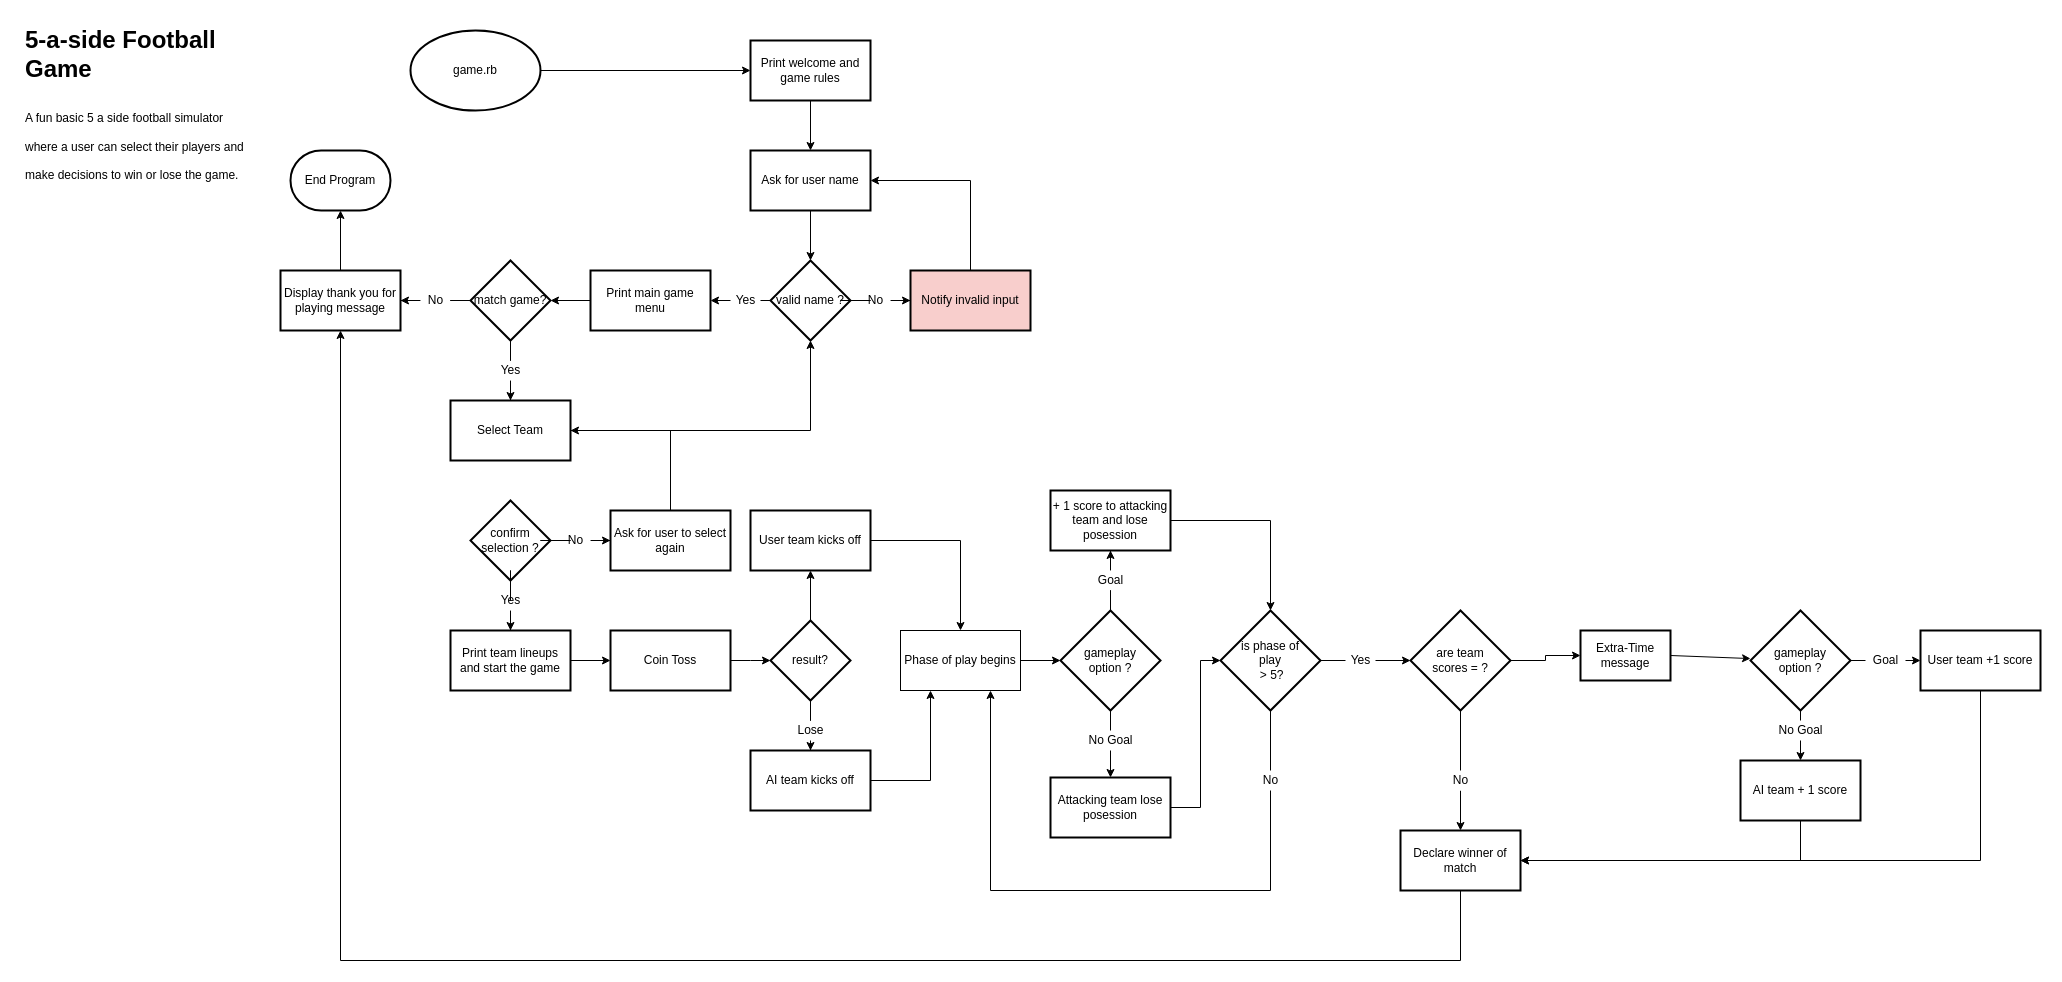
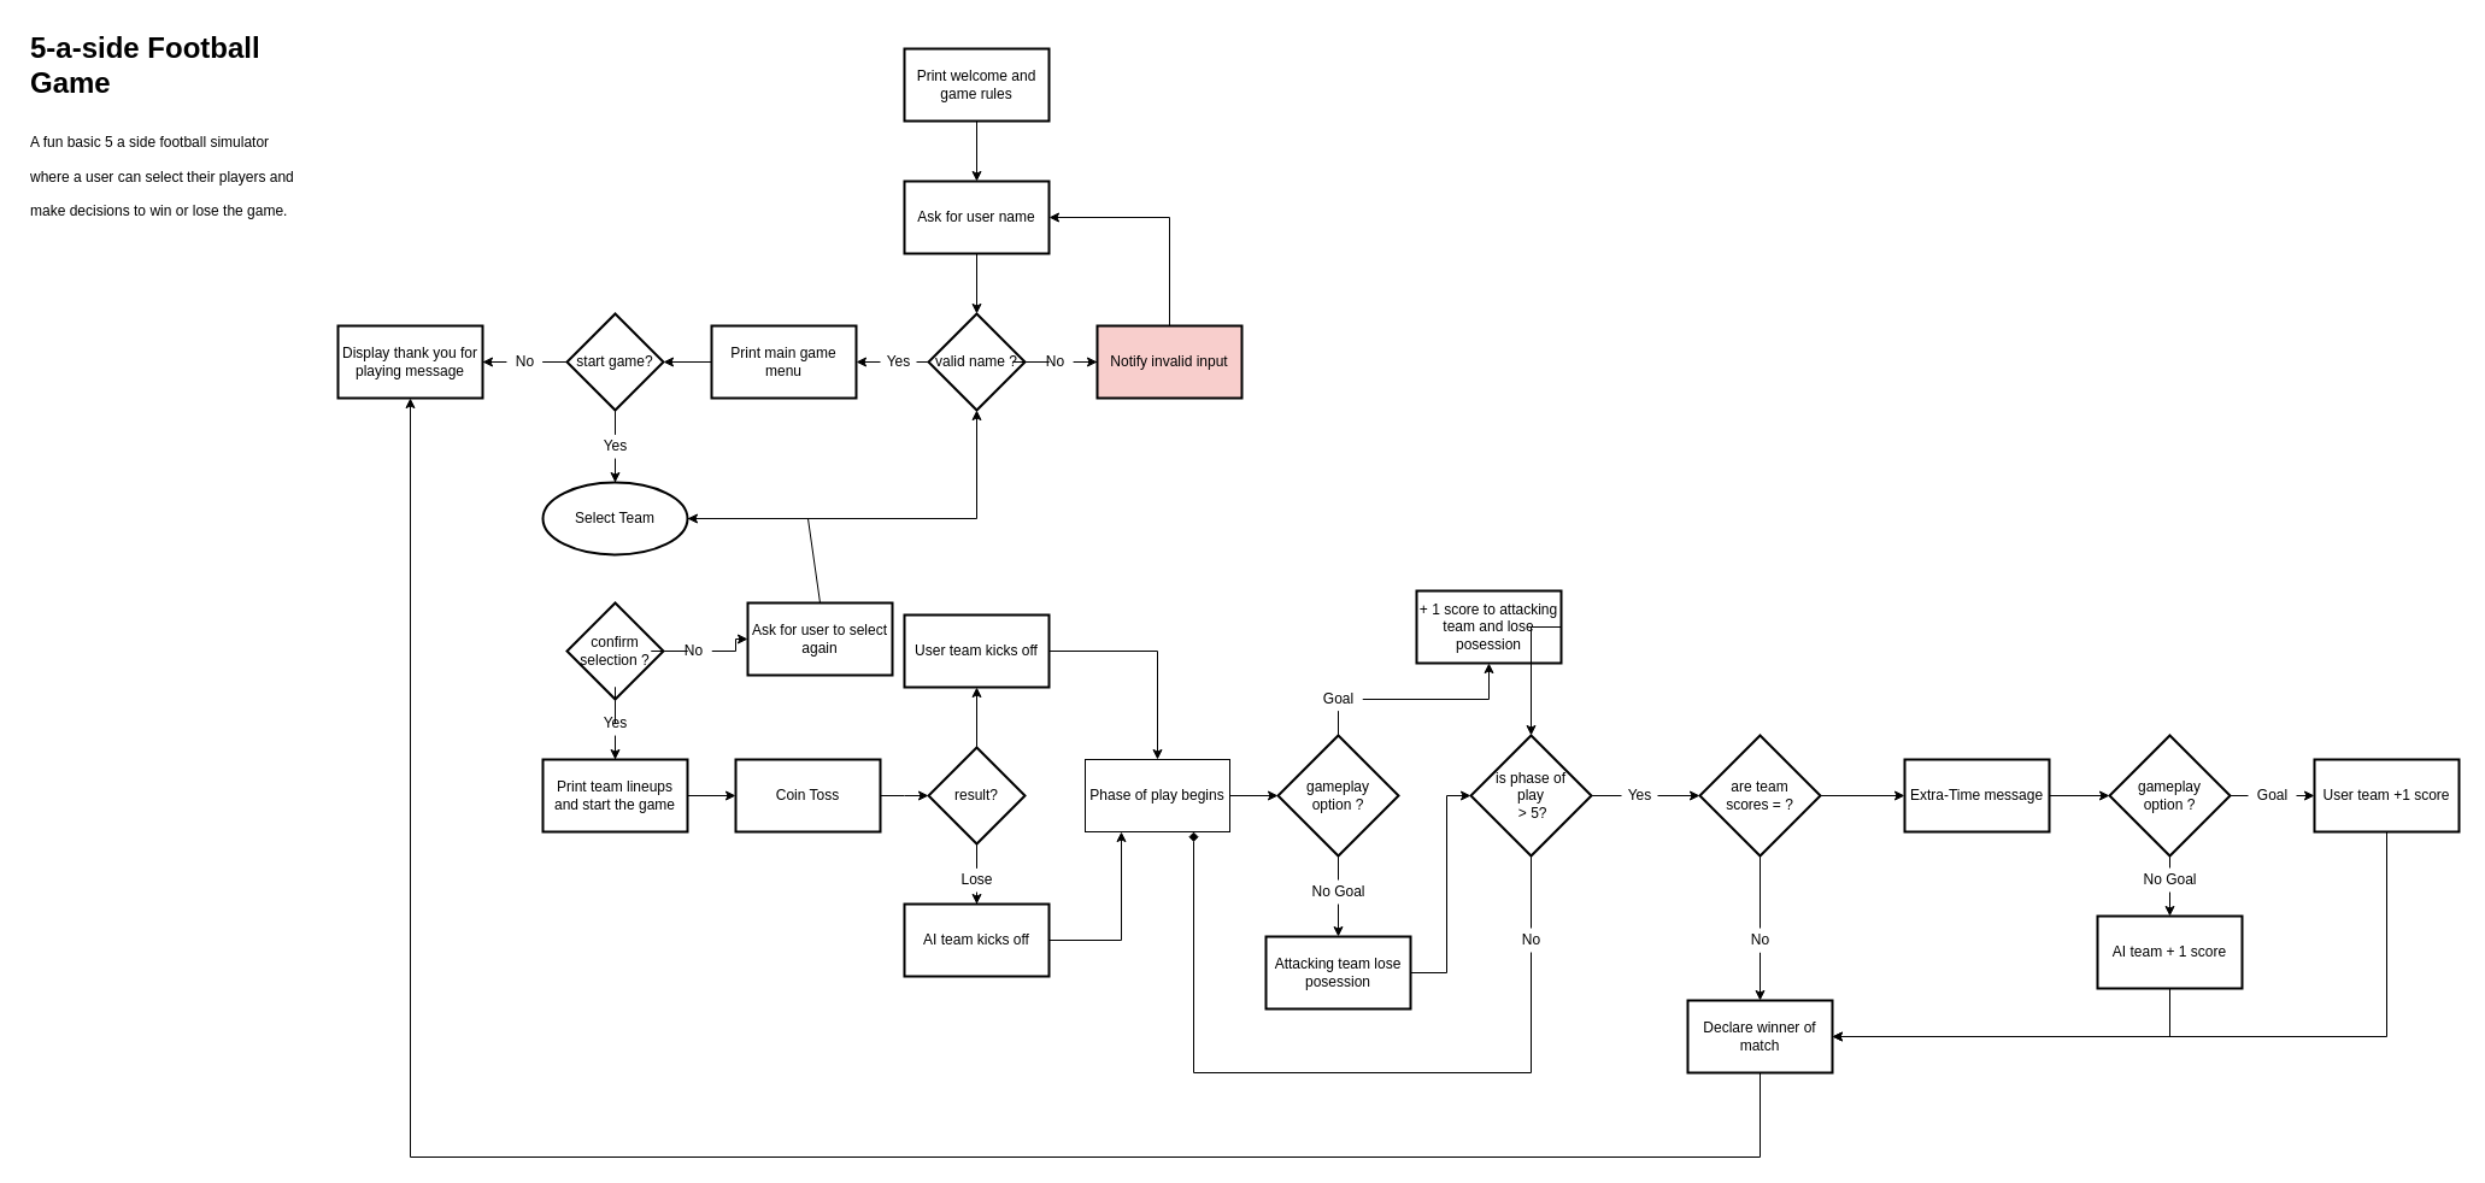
- <mxCell id="4" value="game.rb" style="strokeWidth=2;html=1;shape=mxgraph.flowchart.start_1;whiteSpace=wrap;" vertex="1" parent="1"><mxGeometry x="410" y="30" width="130" height="80" as="geometry" /></mxCell>
- <mxCell id="3" value="" style="edgeStyle=orthogonalEdgeStyle;rounded=0;orthogonalLoop=1;jettySize=auto;html=1;" edge="1" parent="1" source="4" target="6"><mxGeometry relative="1" as="geometry" /></mxCell>
- <mxCell id="26" value="End Program" style="strokeWidth=2;html=1;shape=mxgraph.flowchart.terminator;whiteSpace=wrap;fillColor=#FFFFFF;" vertex="1" parent="1"><mxGeometry x="290" y="150" width="100" height="60" as="geometry" /></mxCell>
- <mxCell id="22" value="" style="edgeStyle=orthogonalEdgeStyle;rounded=0;orthogonalLoop=1;jettySize=auto;html=1;" edge="1" parent="1" source="23" target="26"><mxGeometry relative="1" as="geometry" /></mxCell>
- <mxCell id="21" value="match game?" style="rhombus;whiteSpace=wrap;html=1;strokeWidth=2;" vertex="1" parent="1"><mxGeometry x="470" y="260" width="80" height="80" as="geometry" /></mxCell>
+ <mxCell id="21" value="start game?" style="rhombus;whiteSpace=wrap;html=1;strokeWidth=2;" vertex="1" parent="1"><mxGeometry x="470" y="260" width="80" height="80" as="geometry" /></mxCell>
- <mxCell id="28" value="Select Team" style="whiteSpace=wrap;html=1;strokeWidth=2;" vertex="1" parent="1"><mxGeometry x="450" y="400" width="120" height="60" as="geometry" /></mxCell>
+ <mxCell id="28" value="Select Team" style="ellipse;whiteSpace=wrap;html=1;strokeWidth=2;" vertex="1" parent="1"><mxGeometry x="450" y="400" width="120" height="60" as="geometry" /></mxCell>
- <mxCell id="58" value="+ 1 score to attacking team and lose posession" style="whiteSpace=wrap;html=1;strokeWidth=2;fillColor=#FFFFFF;" vertex="1" parent="1"><mxGeometry x="1050" y="490" width="120" height="60" as="geometry" /></mxCell>
+ <mxCell id="58" value="+ 1 score to attacking team and lose posession" style="whiteSpace=wrap;html=1;strokeWidth=2;fillColor=#FFFFFF;" vertex="1" parent="1"><mxGeometry x="1175" y="490" width="120" height="60" as="geometry" /></mxCell>
- <mxCell id="34" value="Ask for user to select again" style="whiteSpace=wrap;html=1;strokeWidth=2;" vertex="1" parent="1"><mxGeometry x="610" y="510" width="120" height="60" as="geometry" /></mxCell>
+ <mxCell id="34" value="Ask for user to select again" style="whiteSpace=wrap;html=1;strokeWidth=2;" vertex="1" parent="1"><mxGeometry x="620" y="500" width="120" height="60" as="geometry" /></mxCell>
- <mxCell id="77" value="Extra-Time message" style="whiteSpace=wrap;html=1;strokeWidth=2;fillColor=#FFFFFF;" vertex="1" parent="1"><mxGeometry x="1580" y="630" width="90" height="50" as="geometry" /></mxCell>
+ <mxCell id="77" value="Extra-Time message" style="whiteSpace=wrap;html=1;strokeWidth=2;fillColor=#FFFFFF;" vertex="1" parent="1"><mxGeometry x="1580" y="630" width="120" height="60" as="geometry" /></mxCell>
- <mxCell id="67" value="" style="endArrow=classic;html=1;rounded=0;exitX=0.5;exitY=1;exitDx=0;exitDy=0;exitPerimeter=0;entryX=0.75;entryY=1;entryDx=0;entryDy=0;" edge="1" parent="1" source="64" target="52"><mxGeometry width="50" height="50" relative="1" as="geometry"><mxPoint x="1160" y="780" as="sourcePoint" /><mxPoint x="1210" y="730" as="targetPoint" /><Array as="points"><mxPoint x="1270" y="890" /><mxPoint x="990" y="890" /></Array></mxGeometry></mxCell>
+ <mxCell id="67" value="" style="endArrow=diamond;html=1;rounded=0;exitX=0.5;exitY=1;exitDx=0;exitDy=0;exitPerimeter=0;entryX=0.75;entryY=1;entryDx=0;entryDy=0;" edge="1" parent="1" source="64" target="52"><mxGeometry width="50" height="50" relative="1" as="geometry"><mxPoint x="1160" y="780" as="sourcePoint" /><mxPoint x="1210" y="730" as="targetPoint" /><Array as="points"><mxPoint x="1270" y="890" /><mxPoint x="990" y="890" /></Array></mxGeometry></mxCell>
